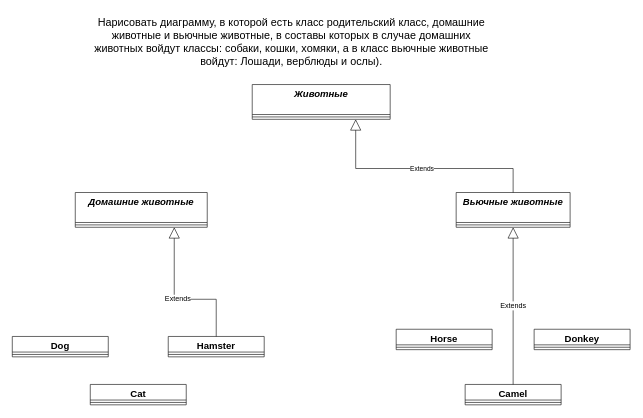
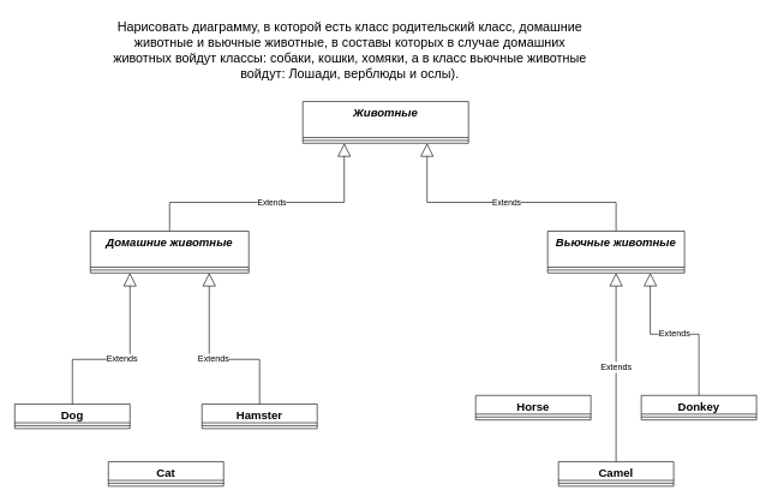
+ <mxCell id="24" value="Extends" style="endArrow=block;endSize=16;endFill=0;html=1;rounded=0;exitX=0.5;exitY=0;exitDx=0;exitDy=0;entryX=0.25;entryY=1;entryDx=0;entryDy=0;edgeStyle=orthogonalEdgeStyle;" parent="1" source="2" target="22" edge="1"><mxGeometry width="160" relative="1" as="geometry"><mxPoint x="460" y="328" as="sourcePoint" /><mxPoint x="442.484" y="294.114" as="targetPoint" /><Array as="points"><mxPoint x="235" y="280" /><mxPoint x="478" y="280" /></Array></mxGeometry></mxCell>
+ <mxCell id="21" value="Extends" style="endArrow=block;endSize=16;endFill=0;html=1;rounded=0;fontSize=12;sourcePerimeterSpacing=8;targetPerimeterSpacing=8;exitX=0.5;exitY=0;exitDx=0;exitDy=0;entryX=0.75;entryY=1;entryDx=0;entryDy=0;edgeStyle=orthogonalEdgeStyle;" parent="1" source="18" target="4" edge="1"><mxGeometry width="160" relative="1" as="geometry"><mxPoint x="850" y="548" as="sourcePoint" /><mxPoint x="885" y="338" as="targetPoint" /></mxGeometry></mxCell>
+ <mxCell id="13" value="Extends" style="endArrow=block;endSize=16;endFill=0;html=1;rounded=0;fontSize=12;sourcePerimeterSpacing=8;targetPerimeterSpacing=8;exitX=0.5;exitY=0;exitDx=0;exitDy=0;entryX=0.25;entryY=1;entryDx=0;entryDy=0;edgeStyle=orthogonalEdgeStyle;" parent="1" source="10" target="2" edge="1"><mxGeometry width="160" relative="1" as="geometry"><mxPoint x="140" y="578" as="sourcePoint" /><mxPoint x="230" y="368" as="targetPoint" /><Array as="points"><mxPoint x="100" y="498" /><mxPoint x="180" y="498" /></Array></mxGeometry></mxCell>
